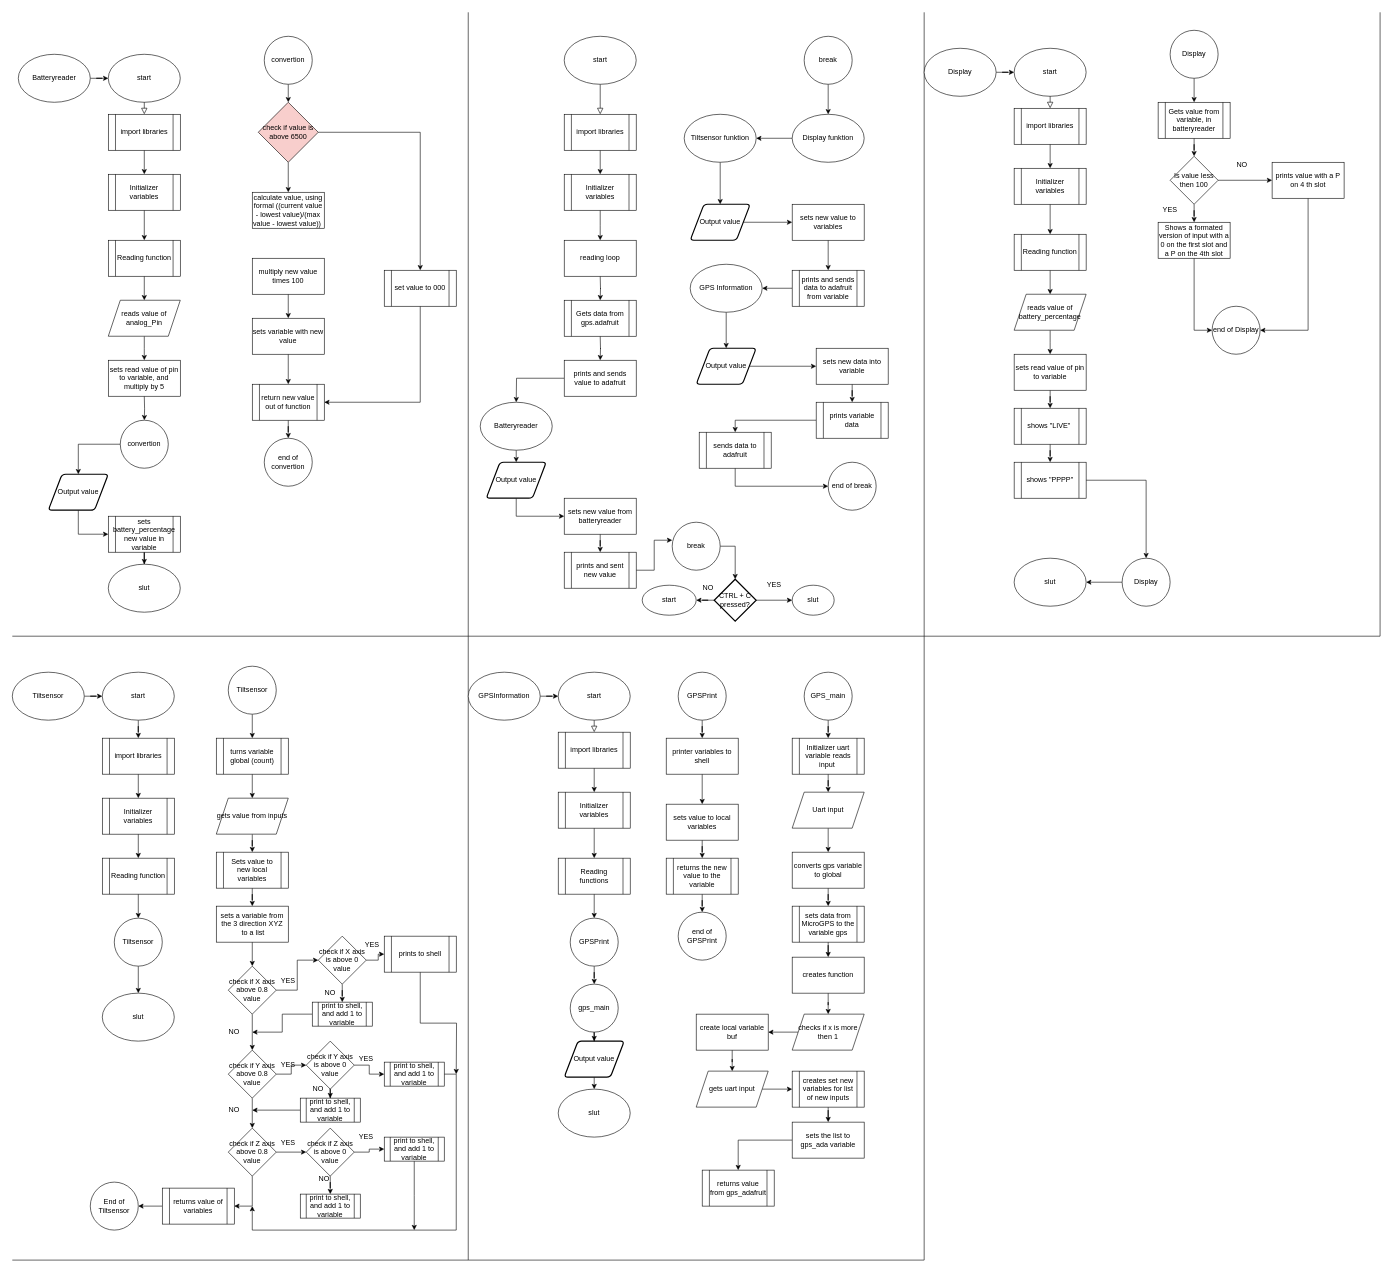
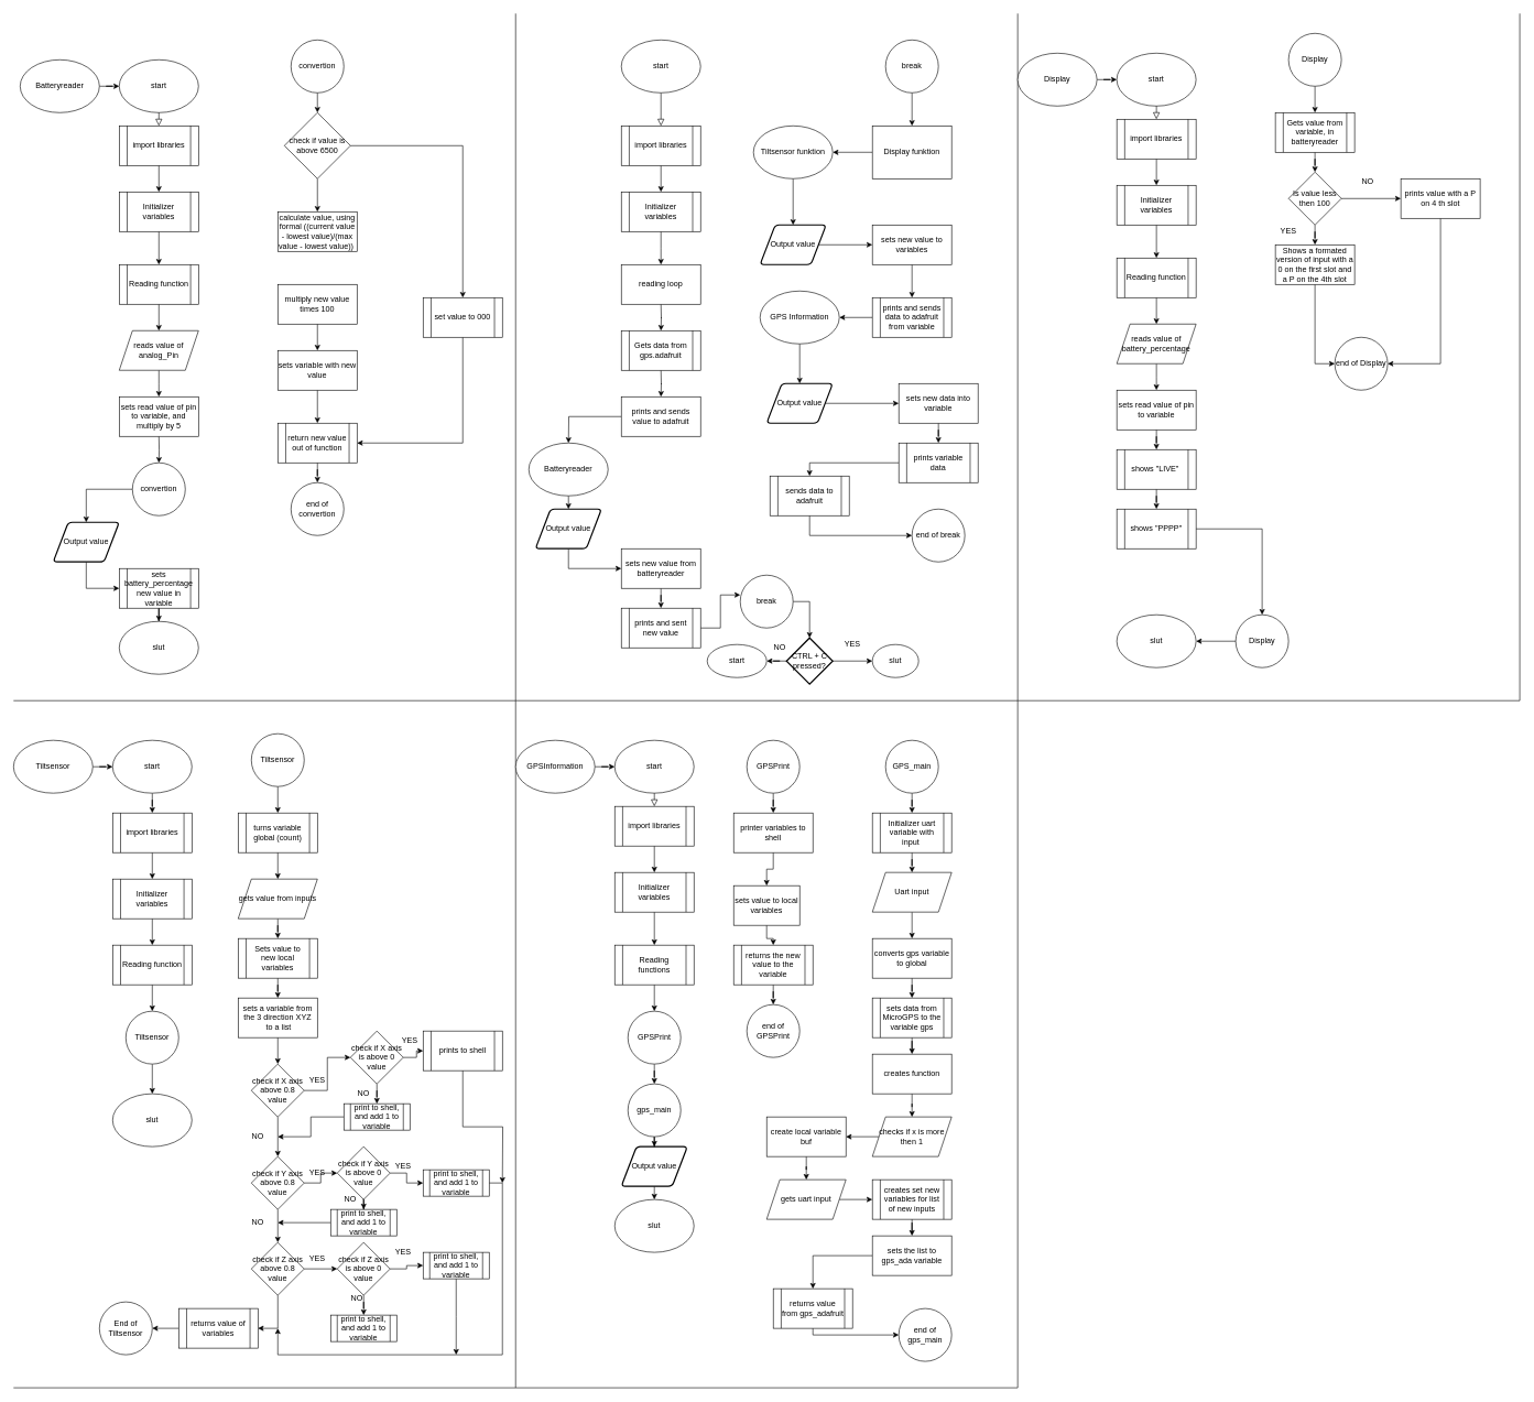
- <mxCell id="19" value="check if value is above 6500" style="rhombus;whiteSpace=wrap;html=1;fillColor=#f8cecc;" vertex="1" parent="1"><mxGeometry x="430" y="170" width="100" height="100" as="geometry" /></mxCell>
+ <mxCell id="19" value="check if value is above 6500" style="rhombus;whiteSpace=wrap;html=1;" vertex="1" parent="1"><mxGeometry x="430" y="170" width="100" height="100" as="geometry" /></mxCell>
- <mxCell id="88" value="Display funktion" style="ellipse;whiteSpace=wrap;html=1;" vertex="1" parent="1"><mxGeometry x="1320" y="190" width="120" height="80" as="geometry" /></mxCell>
+ <mxCell id="88" value="Display funktion" style="whiteSpace=wrap;html=1;rounded=0;" vertex="1" parent="1"><mxGeometry x="1320" y="190" width="120" height="80" as="geometry" /></mxCell>
- <mxCell id="224" value="Initializer uart variable reads input&amp;nbsp;" style="shape=process;whiteSpace=wrap;html=1;backgroundOutline=1;" vertex="1" parent="1"><mxGeometry x="1320" y="1230" width="120" height="60" as="geometry" /></mxCell>
+ <mxCell id="224" value="Initializer uart variable with input&amp;nbsp;" style="shape=process;whiteSpace=wrap;html=1;backgroundOutline=1;" vertex="1" parent="1"><mxGeometry x="1320" y="1230" width="120" height="60" as="geometry" /></mxCell>
- <mxCell id="220" value="sets value to local variables" style="rounded=0;whiteSpace=wrap;html=1;" vertex="1" parent="1"><mxGeometry x="1110" y="1340" width="120" height="60" as="geometry" /></mxCell>
+ <mxCell id="220" value="sets value to local variables" style="rounded=0;whiteSpace=wrap;html=1;" vertex="1" parent="1"><mxGeometry x="1110" y="1340" width="100" height="60" as="geometry" /></mxCell>
+ <mxCell id="245" style="edgeStyle=orthogonalEdgeStyle;rounded=0;orthogonalLoop=1;jettySize=auto;html=1;" edge="1" parent="1" source="246" target="216"><mxGeometry relative="1" as="geometry"><Array as="points"><mxPoint x="1230" y="2020" /></Array></mxGeometry></mxCell>
+ <mxCell id="216" value="end of gps_main" style="ellipse;whiteSpace=wrap;html=1;aspect=fixed;" vertex="1" parent="1"><mxGeometry x="1360" y="1980" width="80" height="80" as="geometry" /></mxCell>
